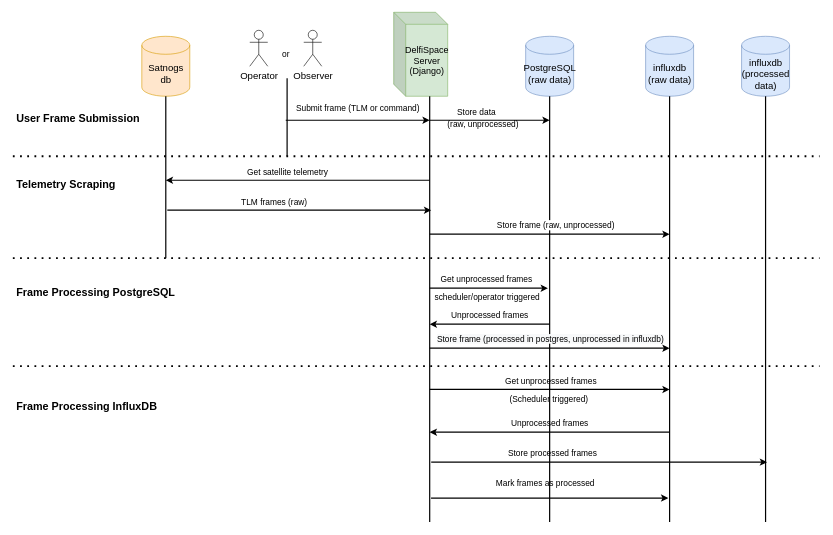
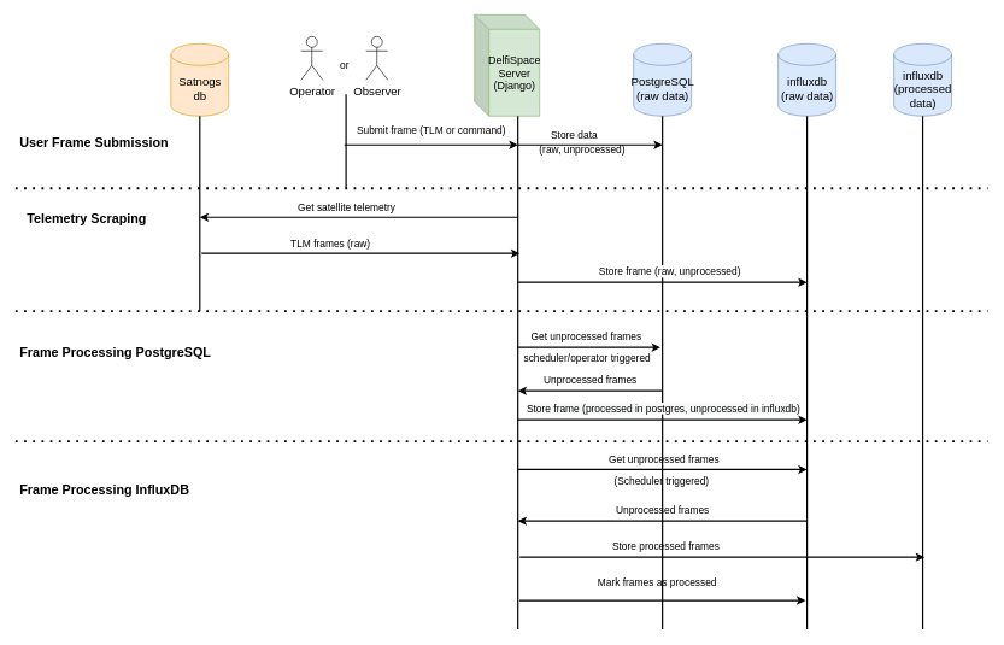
- <mxCell id="45" value="Telemetry Scraping" style="text;strokeColor=none;fillColor=none;align=left;verticalAlign=middle;spacingLeft=4;spacingRight=4;overflow=hidden;points=[[0,0.5],[1,0.5]];portConstraint=eastwest;rotatable=0;strokeWidth=1;fontSize=18;fontStyle=1" parent="1" vertex="1"><mxGeometry x="20.5" y="290" width="205" height="30" as="geometry" /></mxCell>
+ <mxCell id="45" value="Telemetry Scraping" style="text;strokeColor=none;fillColor=none;align=left;verticalAlign=middle;spacingLeft=4;spacingRight=4;overflow=hidden;points=[[0,0.5],[1,0.5]];portConstraint=eastwest;rotatable=0;strokeWidth=1;fontSize=18;fontStyle=1" parent="1" vertex="1"><mxGeometry x="30.5" y="285" width="205" height="30" as="geometry" /></mxCell>
